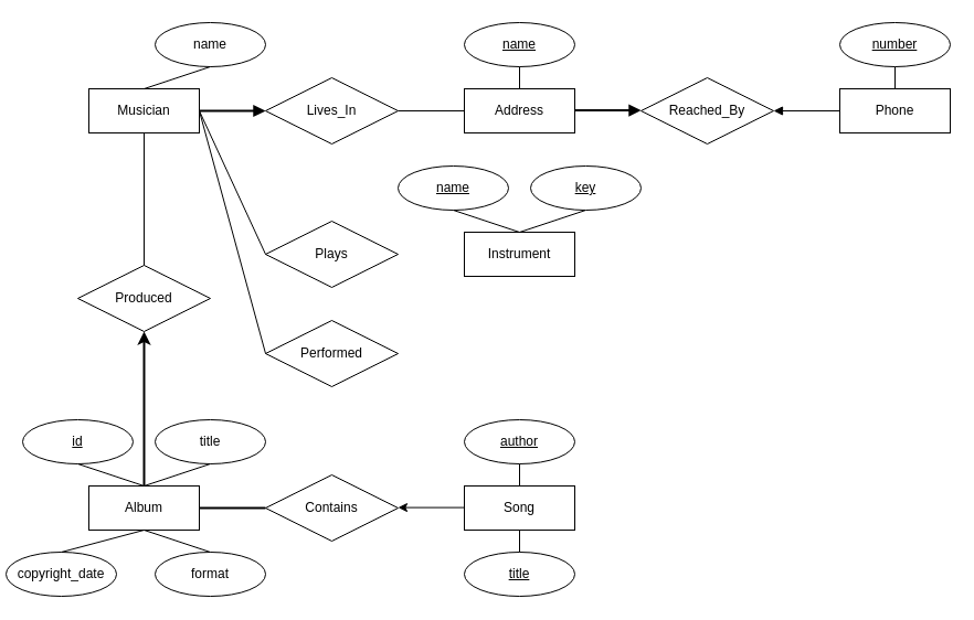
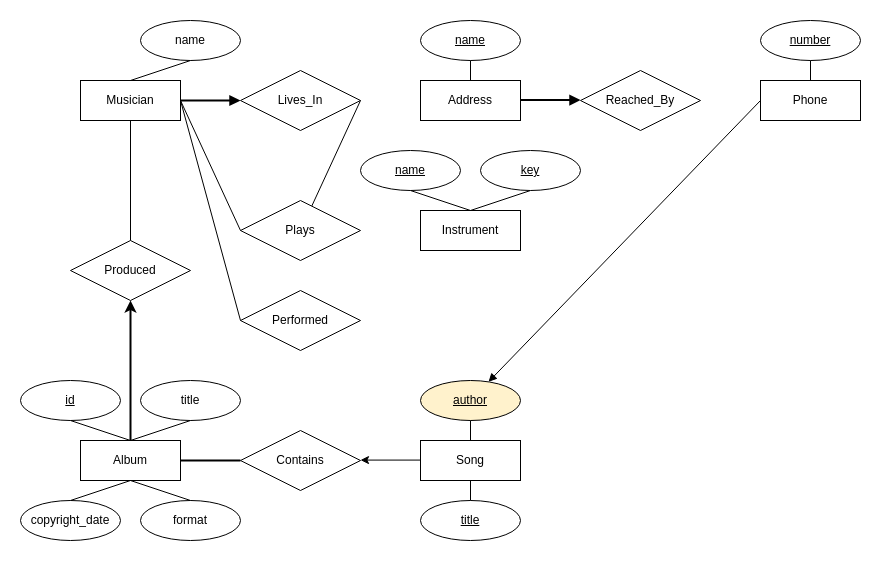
- <mxCell id="10" value="" style="endArrow=none;html=1;rounded=0;exitX=1;exitY=0.5;exitDx=0;exitDy=0;entryX=0;entryY=0.5;entryDx=0;entryDy=0;" edge="1" parent="1" source="5" target="6"><mxGeometry relative="1" as="geometry"><mxPoint x="190" y="110" as="sourcePoint" /><mxPoint x="250" y="110" as="targetPoint" /></mxGeometry></mxCell>
+ <mxCell id="10" value="" style="endArrow=none;html=1;rounded=0;exitX=1;exitY=0.5;exitDx=0;exitDy=0;" edge="1" parent="1" source="5" target="27"><mxGeometry relative="1" as="geometry"><mxPoint x="190" y="110" as="sourcePoint" /><mxPoint x="250" y="110" as="targetPoint" /></mxGeometry></mxCell>
- <mxCell id="45" value="" style="endArrow=block;html=1;rounded=0;exitX=0;exitY=0.5;exitDx=0;exitDy=0;endFill=1;strokeWidth=1;entryX=1;entryY=0.5;entryDx=0;entryDy=0;" edge="1" parent="1" source="41" target="40"><mxGeometry relative="1" as="geometry"><mxPoint x="530" y="109.6" as="sourcePoint" /><mxPoint x="590" y="109.6" as="targetPoint" /></mxGeometry></mxCell>
+ <mxCell id="45" value="" style="endArrow=block;html=1;rounded=0;exitX=0;exitY=0.5;exitDx=0;exitDy=0;endFill=1;strokeWidth=1;" edge="1" parent="1" source="41" target="26"><mxGeometry relative="1" as="geometry"><mxPoint x="530" y="109.6" as="sourcePoint" /><mxPoint x="590" y="109.6" as="targetPoint" /></mxGeometry></mxCell>
- <mxCell id="26" value="author" style="ellipse;whiteSpace=wrap;html=1;align=center;fontStyle=4;" vertex="1" parent="1"><mxGeometry x="420" y="380" width="100" height="40" as="geometry" /></mxCell>
+ <mxCell id="26" value="author" style="ellipse;whiteSpace=wrap;html=1;align=center;fontStyle=4;fillColor=#fff2cc;" vertex="1" parent="1"><mxGeometry x="420" y="380" width="100" height="40" as="geometry" /></mxCell>
- <mxCell id="18" value="copyright_date" style="ellipse;whiteSpace=wrap;html=1;align=center;" vertex="1" parent="1"><mxGeometry x="5" y="500" width="100" height="40" as="geometry" /></mxCell>
+ <mxCell id="18" value="copyright_date" style="ellipse;whiteSpace=wrap;html=1;align=center;" vertex="1" parent="1"><mxGeometry x="20" y="500" width="100" height="40" as="geometry" /></mxCell>
